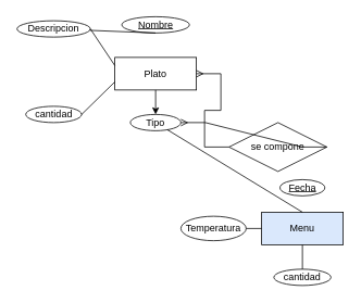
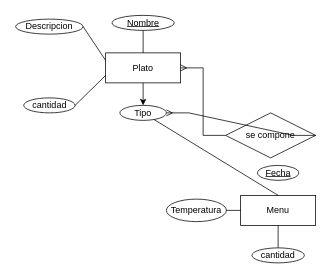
- <mxCell id="8" value="" style="endArrow=none;html=1;rounded=0;exitX=0.5;exitY=1;exitDx=0;exitDy=0;" edge="1" parent="1" source="7" target="9"><mxGeometry relative="1" as="geometry"><mxPoint x="200" y="40" as="sourcePoint" /><mxPoint x="360" y="40" as="targetPoint" /></mxGeometry></mxCell>
+ <mxCell id="8" value="" style="endArrow=none;html=1;rounded=0;exitX=0.5;exitY=1;exitDx=0;exitDy=0;entryX=0.5;entryY=0;entryDx=0;entryDy=0;" edge="1" parent="1" source="7" target="2"><mxGeometry relative="1" as="geometry"><mxPoint x="200" y="40" as="sourcePoint" /><mxPoint x="360" y="40" as="targetPoint" /></mxGeometry></mxCell>
- <mxCell id="4" value="se compone" style="shape=rhombus;perimeter=rhombusPerimeter;whiteSpace=wrap;html=1;align=center;" vertex="1" parent="1"><mxGeometry x="280" y="150" width="120" height="60" as="geometry" /></mxCell>
+ <mxCell id="4" value="se compone" style="shape=rhombus;perimeter=rhombusPerimeter;whiteSpace=wrap;html=1;align=center;" vertex="1" parent="1"><mxGeometry x="300" y="150" width="120" height="60" as="geometry" /></mxCell>
- <mxCell id="3" value="Menu" style="whiteSpace=wrap;html=1;align=center;fillColor=#dae8fc;" vertex="1" parent="1"><mxGeometry x="320" y="260" width="100" height="40" as="geometry" /></mxCell>
+ <mxCell id="3" value="Menu" style="whiteSpace=wrap;html=1;align=center;" vertex="1" parent="1"><mxGeometry x="320" y="260" width="100" height="40" as="geometry" /></mxCell>
